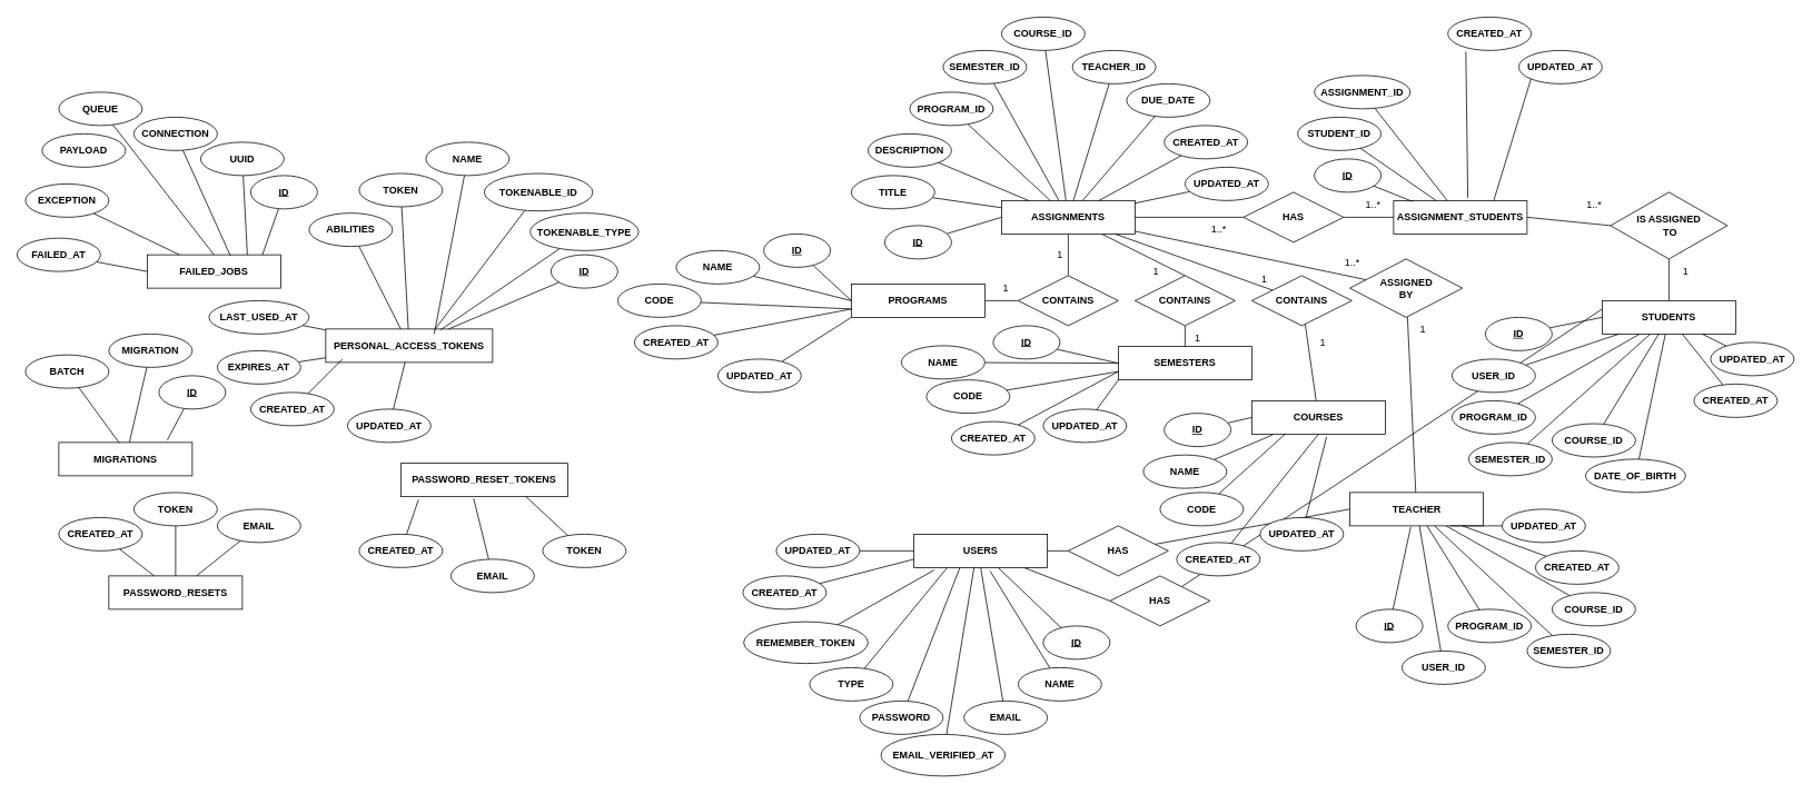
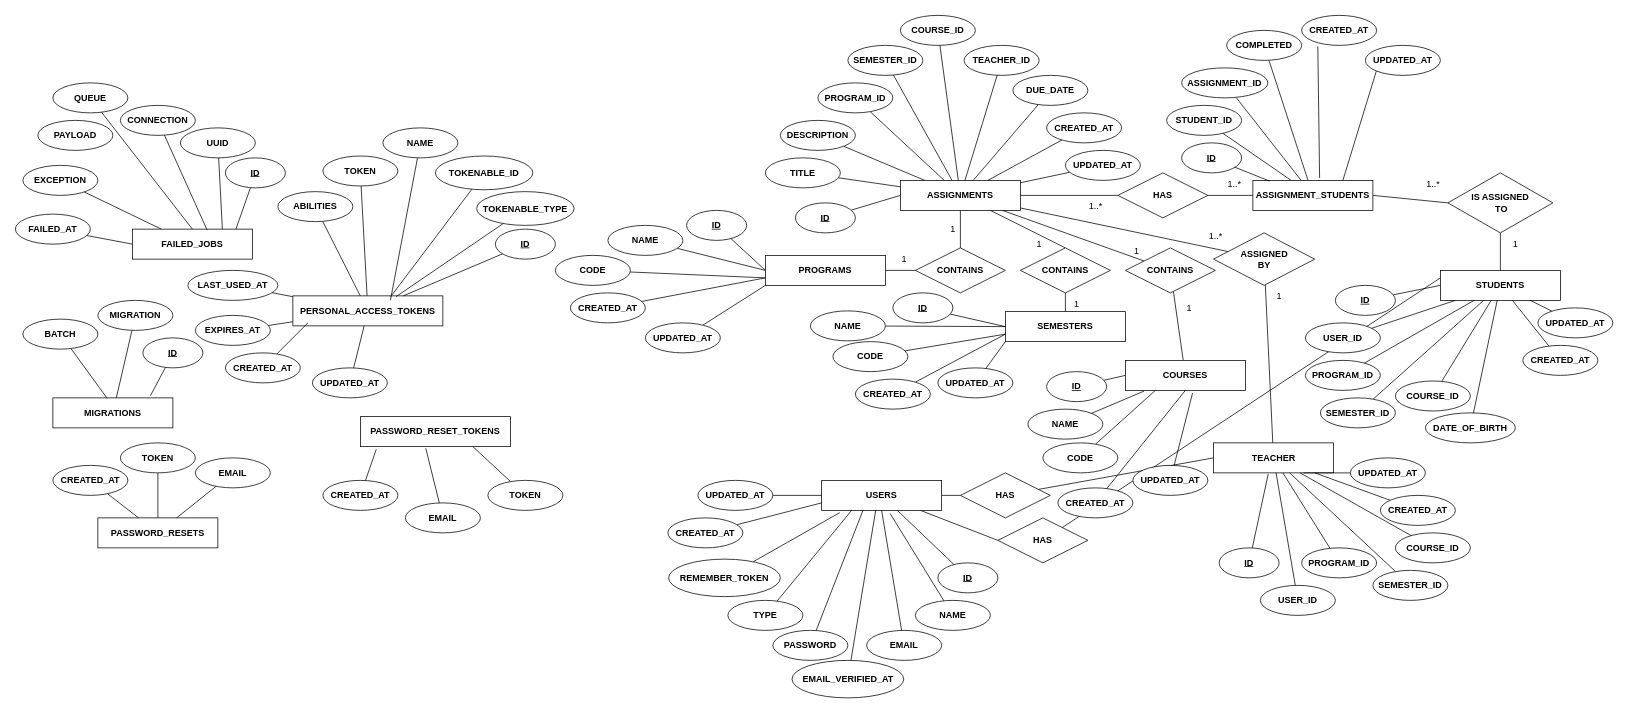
+ <mxCell id="30" value="&lt;b&gt;COMPLETED&lt;/b&gt;" style="ellipse;whiteSpace=wrap;html=1;align=center;" parent="1" vertex="1"><mxGeometry x="1635" y="40" width="100" height="40" as="geometry" /></mxCell>
+ <mxCell id="29" style="edgeStyle=none;html=1;endArrow=none;endFill=0;" parent="1" source="30" target="22" edge="1"><mxGeometry relative="1" as="geometry" /></mxCell>
